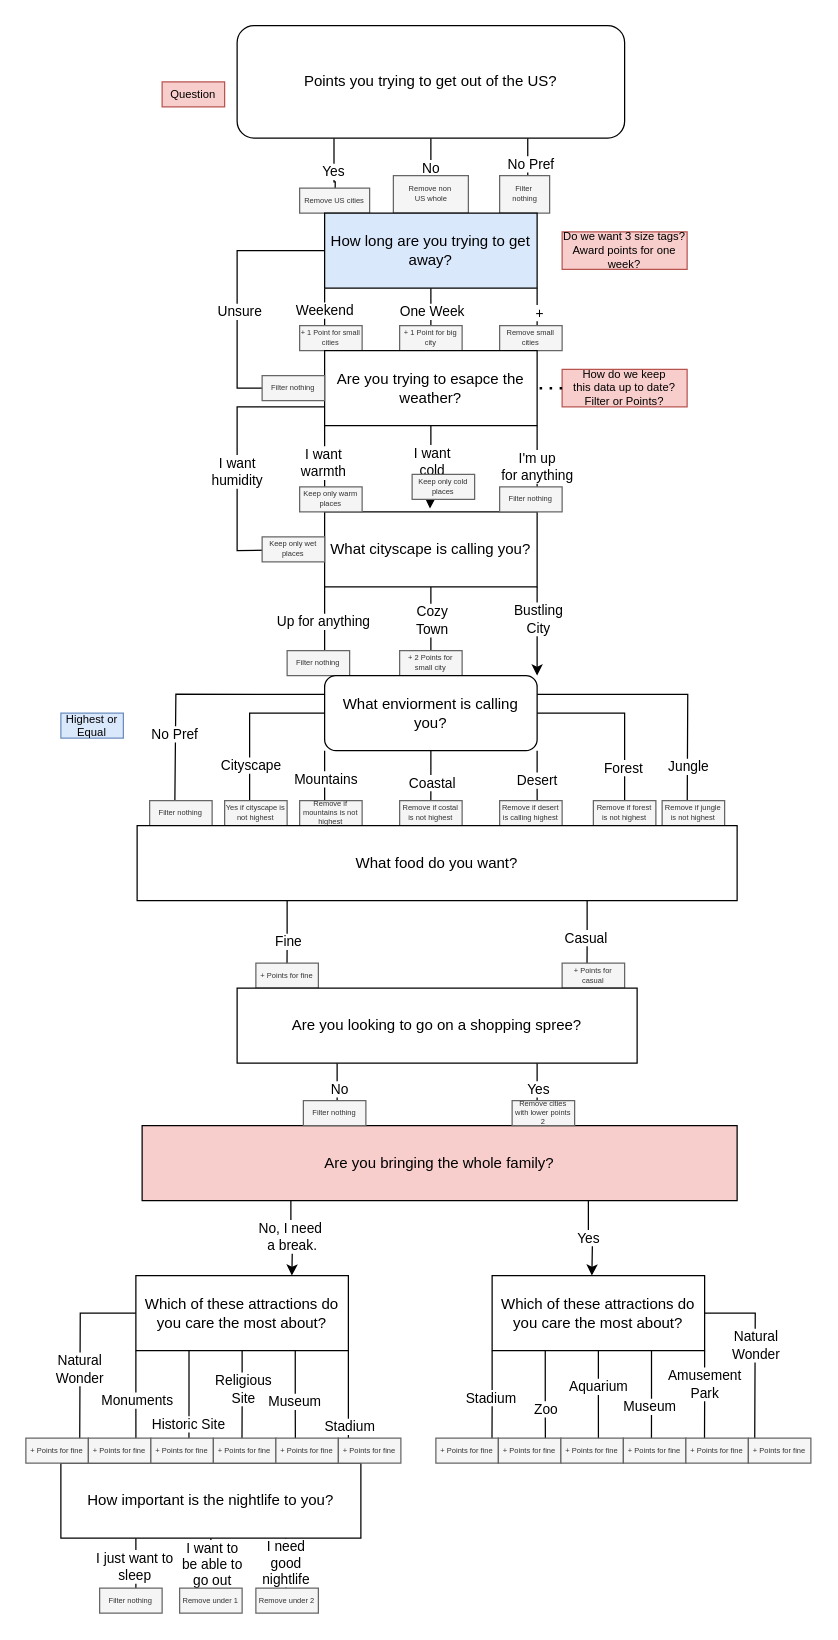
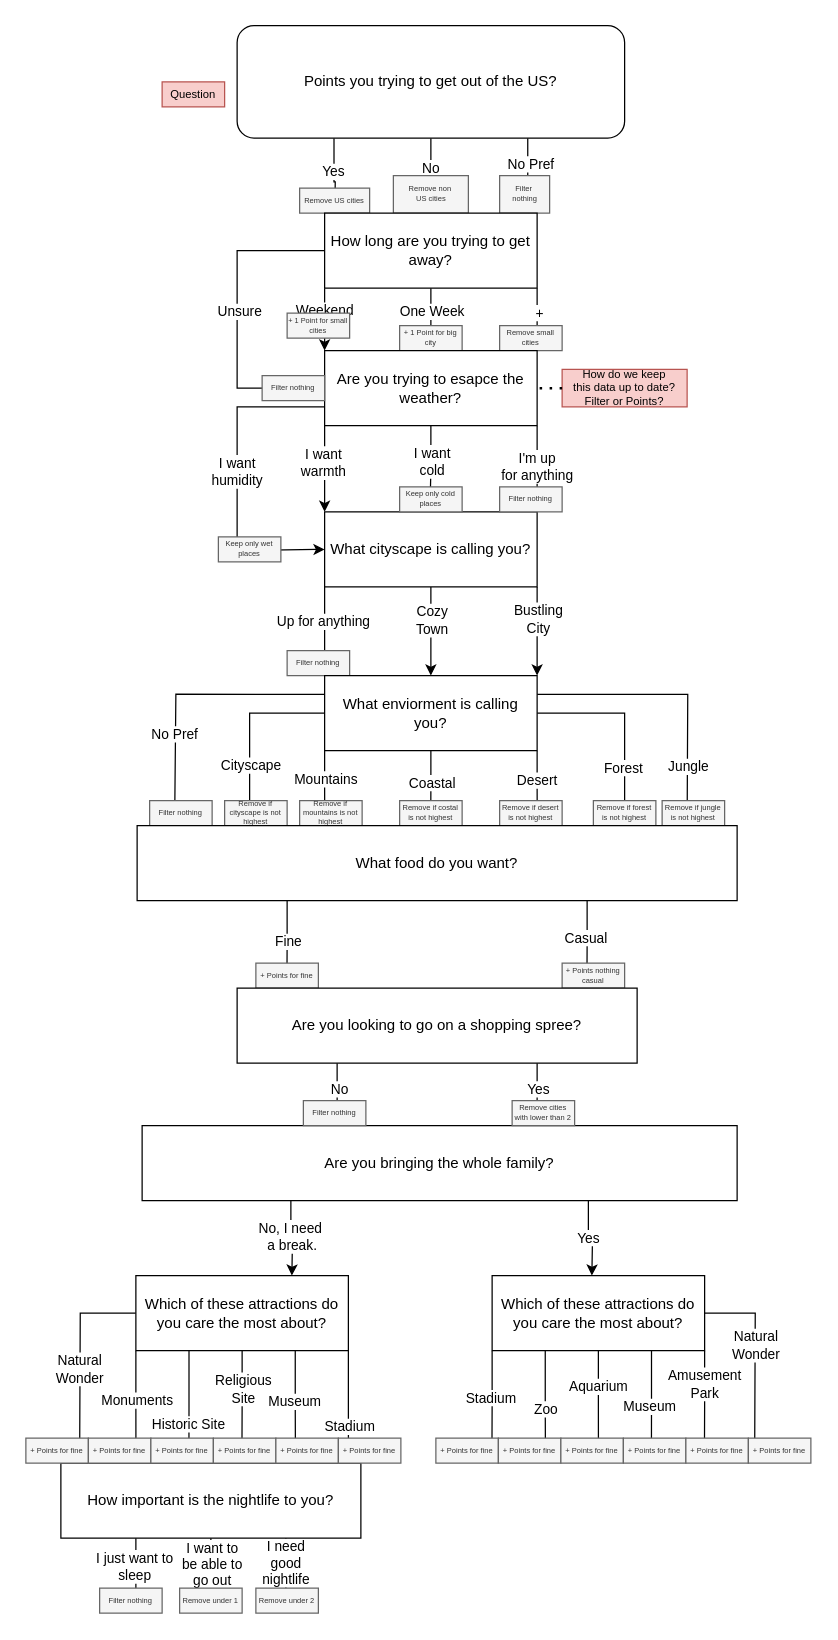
- <mxCell id="10" value="&lt;div&gt;Remove non&amp;nbsp;&lt;/div&gt;&lt;div&gt;US whole&lt;/div&gt;" style="text;html=1;align=center;verticalAlign=middle;resizable=0;points=[];autosize=1;strokeColor=#666666;fillColor=#f5f5f5;fontSize=6;fontColor=#333333;" vertex="1" parent="1"><mxGeometry x="314" y="140" width="60" height="30" as="geometry" /></mxCell>
+ <mxCell id="10" value="&lt;div&gt;Remove non&amp;nbsp;&lt;/div&gt;&lt;div&gt;US cities&lt;/div&gt;" style="text;html=1;align=center;verticalAlign=middle;resizable=0;points=[];autosize=1;strokeColor=#666666;fillColor=#f5f5f5;fontSize=6;fontColor=#333333;" vertex="1" parent="1"><mxGeometry x="314" y="140" width="60" height="30" as="geometry" /></mxCell>
- <mxCell id="20" value="How long are you trying to get away?" style="rounded=0;whiteSpace=wrap;html=1;fillColor=#dae8fc;" vertex="1" parent="1"><mxGeometry x="259" y="170" width="170" height="60" as="geometry" /></mxCell>
+ <mxCell id="20" value="How long are you trying to get away?" style="rounded=0;whiteSpace=wrap;html=1;" vertex="1" parent="1"><mxGeometry x="259" y="170" width="170" height="60" as="geometry" /></mxCell>
- <mxCell id="24" value="Do we want 3 size tags?&lt;div&gt;Award points for one week?&lt;/div&gt;" style="text;html=1;align=center;verticalAlign=middle;whiteSpace=wrap;rounded=0;fillColor=#f8cecc;strokeColor=#b85450;fontSize=9;" vertex="1" parent="1"><mxGeometry x="449" y="185" width="100" height="30" as="geometry" /></mxCell>
- <mxCell id="23" value="&lt;div&gt;&lt;font style=&quot;font-size: 5.9px;&quot;&gt;&lt;span style=&quot;background-color: transparent; color: light-dark(rgb(51, 51, 51), rgb(193, 193, 193));&quot;&gt;+ 1&lt;/span&gt;&lt;span style=&quot;background-color: transparent; color: light-dark(rgb(51, 51, 51), rgb(193, 193, 193));&quot;&gt;&amp;nbsp;&lt;/span&gt;Point for small&lt;/font&gt;&lt;/div&gt;&lt;div&gt;&lt;font style=&quot;font-size: 5.9px;&quot;&gt;cities&lt;/font&gt;&lt;/div&gt;" style="text;html=1;align=center;verticalAlign=middle;whiteSpace=wrap;rounded=0;fontSize=6;fillColor=#f5f5f5;fontColor=#333333;strokeColor=#666666;" vertex="1" parent="1"><mxGeometry x="239" y="260" width="50" height="20" as="geometry" /></mxCell>
+ <mxCell id="23" value="&lt;div&gt;&lt;font style=&quot;font-size: 5.9px;&quot;&gt;&lt;span style=&quot;background-color: transparent; color: light-dark(rgb(51, 51, 51), rgb(193, 193, 193));&quot;&gt;+ 1&lt;/span&gt;&lt;span style=&quot;background-color: transparent; color: light-dark(rgb(51, 51, 51), rgb(193, 193, 193));&quot;&gt;&amp;nbsp;&lt;/span&gt;Point for small&lt;/font&gt;&lt;/div&gt;&lt;div&gt;&lt;font style=&quot;font-size: 5.9px;&quot;&gt;cities&lt;/font&gt;&lt;/div&gt;" style="text;html=1;align=center;verticalAlign=middle;whiteSpace=wrap;rounded=0;fontSize=6;fillColor=#f5f5f5;fontColor=#333333;strokeColor=#666666;" vertex="1" parent="1"><mxGeometry x="229" y="250" width="50" height="20" as="geometry" /></mxCell>
- <mxCell id="44" value="Keep only cold places" style="text;html=1;align=center;verticalAlign=middle;whiteSpace=wrap;rounded=0;fontSize=6;fillColor=#f5f5f5;fontColor=#333333;strokeColor=#666666;" vertex="1" parent="1"><mxGeometry x="329" y="379" width="50" height="20" as="geometry" /></mxCell>
+ <mxCell id="44" value="Keep only cold places" style="text;html=1;align=center;verticalAlign=middle;whiteSpace=wrap;rounded=0;fontSize=6;fillColor=#f5f5f5;fontColor=#333333;strokeColor=#666666;" vertex="1" parent="1"><mxGeometry x="319" y="389" width="50" height="20" as="geometry" /></mxCell>
- <mxCell id="43" value="Keep only warm places" style="text;html=1;align=center;verticalAlign=middle;whiteSpace=wrap;rounded=0;fontSize=6;fillColor=#f5f5f5;fontColor=#333333;strokeColor=#666666;" vertex="1" parent="1"><mxGeometry x="239" y="389" width="50" height="20" as="geometry" /></mxCell>
- <mxCell id="65" value="Keep only wet places" style="text;html=1;align=center;verticalAlign=middle;whiteSpace=wrap;rounded=0;fontSize=6;fillColor=#f5f5f5;fontColor=#333333;strokeColor=#666666;" vertex="1" parent="1"><mxGeometry x="209" y="429" width="50" height="20" as="geometry" /></mxCell>
+ <mxCell id="65" value="Keep only wet places" style="text;html=1;align=center;verticalAlign=middle;whiteSpace=wrap;rounded=0;fontSize=6;fillColor=#f5f5f5;fontColor=#333333;strokeColor=#666666;" vertex="1" parent="1"><mxGeometry x="174" y="429" width="50" height="20" as="geometry" /></mxCell>
- <mxCell id="47" value="&lt;div&gt;+ 2 Points for small city&lt;/div&gt;" style="text;html=1;align=center;verticalAlign=middle;whiteSpace=wrap;rounded=0;fontSize=6;fillColor=#f5f5f5;fontColor=#333333;strokeColor=#666666;" vertex="1" parent="1"><mxGeometry x="319" y="520" width="50" height="20" as="geometry" /></mxCell>
- <mxCell id="64" value="What enviorment is calling you?" style="whiteSpace=wrap;html=1;rounded=1;" vertex="1" parent="1"><mxGeometry x="259" y="540" width="170" height="60" as="geometry" /></mxCell>
+ <mxCell id="64" value="What enviorment is calling you?" style="rounded=0;whiteSpace=wrap;html=1;" vertex="1" parent="1"><mxGeometry x="259" y="540" width="170" height="60" as="geometry" /></mxCell>
- <mxCell id="73" value="Highest or Equal" style="text;html=1;align=center;verticalAlign=middle;whiteSpace=wrap;rounded=0;fillColor=#dae8fc;strokeColor=#6c8ebf;fontSize=9;" vertex="1" parent="1"><mxGeometry x="48" y="570" width="50" height="20" as="geometry" /></mxCell>
- <mxCell id="68" value="&lt;div&gt;Yes if cityscape is not highest&lt;/div&gt;" style="text;html=1;align=center;verticalAlign=middle;whiteSpace=wrap;rounded=0;fontSize=6;fillColor=#f5f5f5;fontColor=#333333;strokeColor=#666666;" vertex="1" parent="1"><mxGeometry x="179" y="640" width="50" height="20" as="geometry" /></mxCell>
+ <mxCell id="68" value="&lt;div&gt;Remove if cityscape is not highest&lt;/div&gt;" style="text;html=1;align=center;verticalAlign=middle;whiteSpace=wrap;rounded=0;fontSize=6;fillColor=#f5f5f5;fontColor=#333333;strokeColor=#666666;" vertex="1" parent="1"><mxGeometry x="179" y="640" width="50" height="20" as="geometry" /></mxCell>
- <mxCell id="70" value="Remove if desert is calling highest" style="text;html=1;align=center;verticalAlign=middle;whiteSpace=wrap;rounded=0;fontSize=6;fillColor=#f5f5f5;fontColor=#333333;strokeColor=#666666;" vertex="1" parent="1"><mxGeometry x="399" y="640" width="50" height="20" as="geometry" /></mxCell>
+ <mxCell id="70" value="Remove if desert is not highest" style="text;html=1;align=center;verticalAlign=middle;whiteSpace=wrap;rounded=0;fontSize=6;fillColor=#f5f5f5;fontColor=#333333;strokeColor=#666666;" vertex="1" parent="1"><mxGeometry x="399" y="640" width="50" height="20" as="geometry" /></mxCell>
- <mxCell id="111" value="+ Points for casual" style="text;html=1;align=center;verticalAlign=middle;whiteSpace=wrap;rounded=0;fontSize=6;fillColor=#f5f5f5;fontColor=#333333;strokeColor=#666666;" vertex="1" parent="1"><mxGeometry x="449" y="770" width="50" height="20" as="geometry" /></mxCell>
+ <mxCell id="111" value="+ Points nothing casual" style="text;html=1;align=center;verticalAlign=middle;whiteSpace=wrap;rounded=0;fontSize=6;fillColor=#f5f5f5;fontColor=#333333;strokeColor=#666666;" vertex="1" parent="1"><mxGeometry x="449" y="770" width="50" height="20" as="geometry" /></mxCell>
- <mxCell id="137" value="Remove cities with lower points 2" style="text;html=1;align=center;verticalAlign=middle;whiteSpace=wrap;rounded=0;fontSize=6;fillColor=#f5f5f5;fontColor=#333333;strokeColor=#666666;" vertex="1" parent="1"><mxGeometry x="409" y="880" width="50" height="20" as="geometry" /></mxCell>
+ <mxCell id="137" value="Remove cities with lower than 2" style="text;html=1;align=center;verticalAlign=middle;whiteSpace=wrap;rounded=0;fontSize=6;fillColor=#f5f5f5;fontColor=#333333;strokeColor=#666666;" vertex="1" parent="1"><mxGeometry x="409" y="880" width="50" height="20" as="geometry" /></mxCell>
- <mxCell id="78" value="Are you bringing the whole family?" style="rounded=0;whiteSpace=wrap;html=1;fillColor=#f8cecc;" vertex="1" parent="1"><mxGeometry x="113" y="900" width="476" height="60" as="geometry" /></mxCell>
+ <mxCell id="78" value="Are you bringing the whole family?" style="rounded=0;whiteSpace=wrap;html=1;" vertex="1" parent="1"><mxGeometry x="113" y="900" width="476" height="60" as="geometry" /></mxCell>
